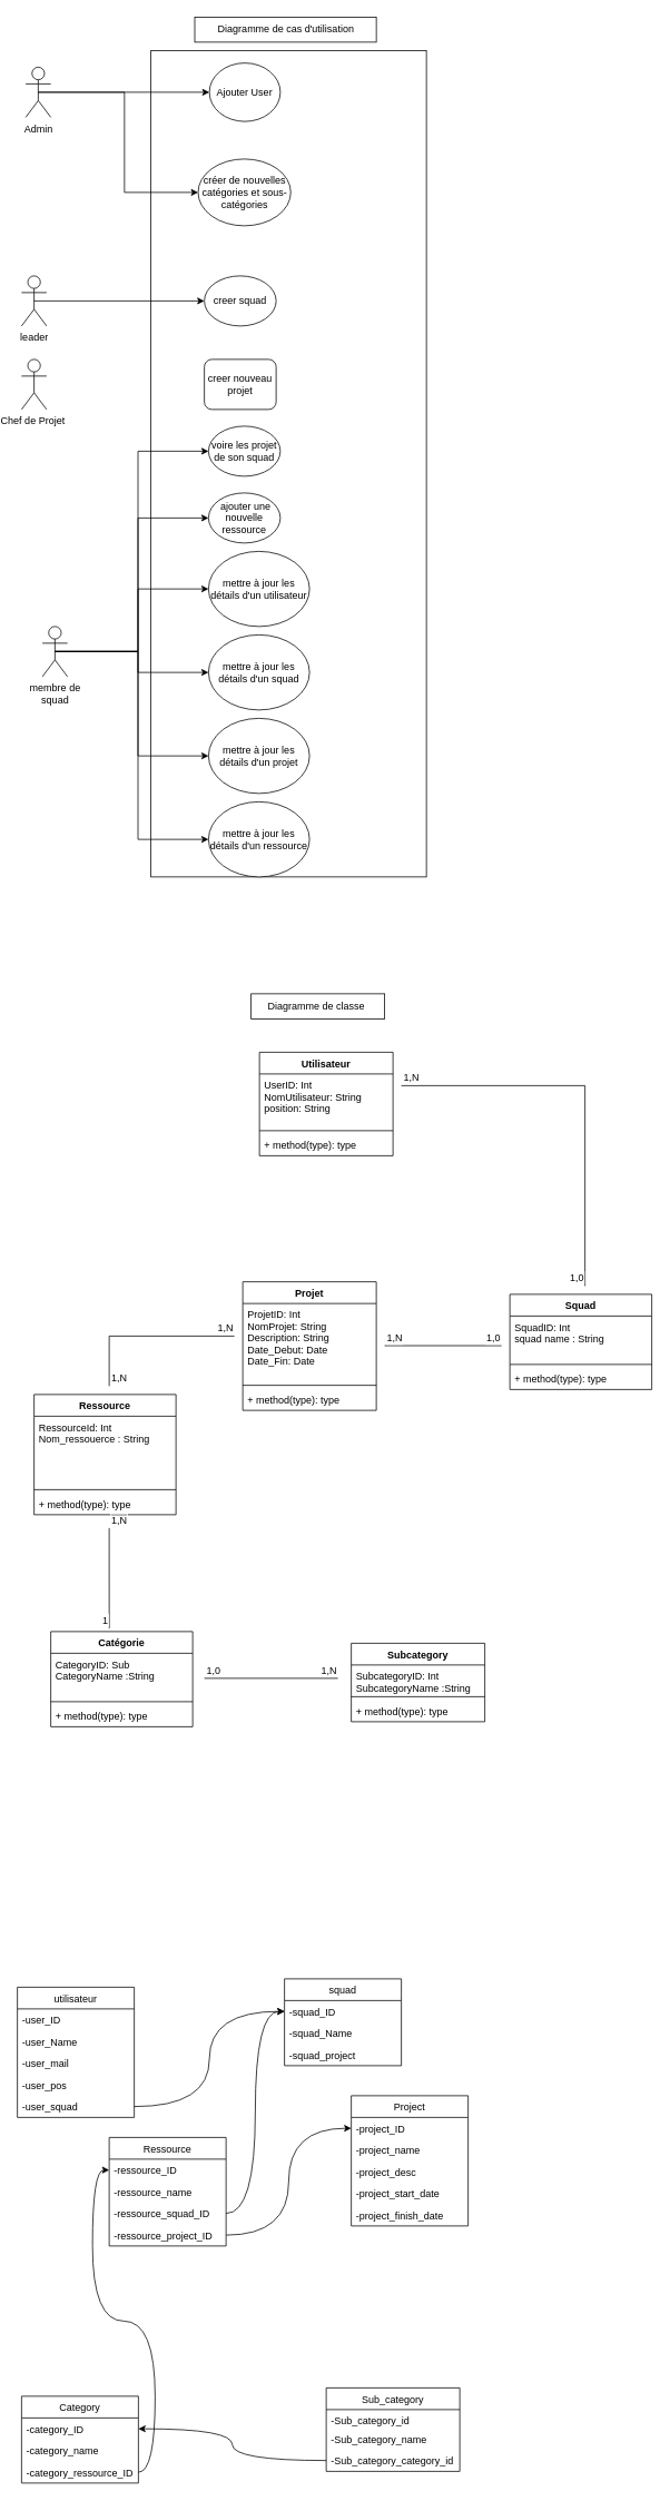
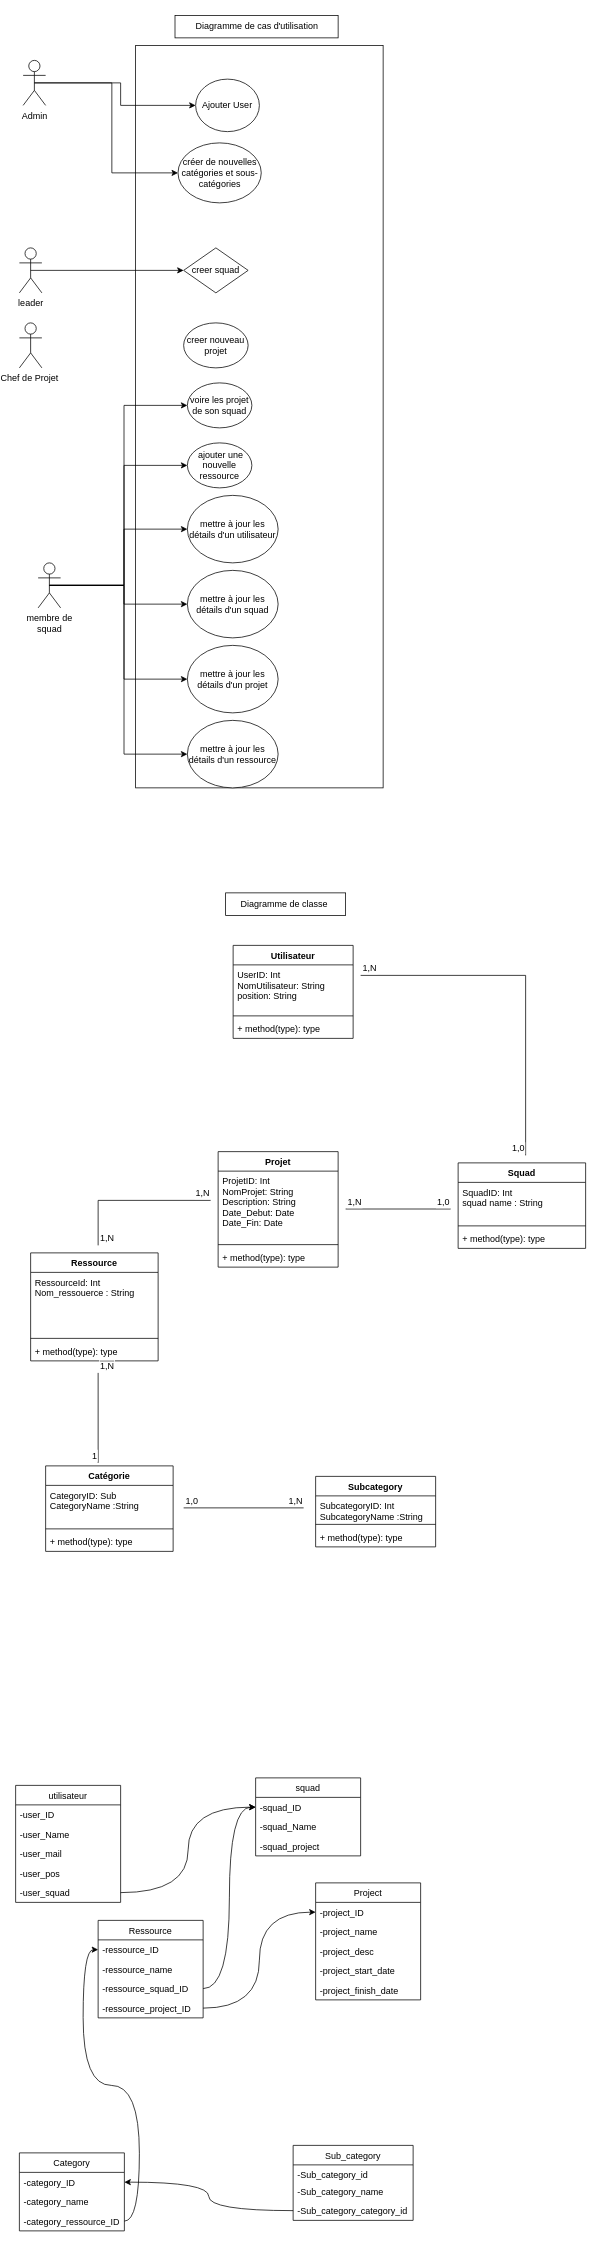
- <mxCell id="6" value="Ajouter User" style="ellipse;whiteSpace=wrap;html=1;fillColor=default;gradientColor=none;" parent="1" vertex="1"><mxGeometry x="250" y="75" width="85" height="70" as="geometry" /></mxCell>
+ <mxCell id="6" value="Ajouter User" style="ellipse;whiteSpace=wrap;html=1;fillColor=default;gradientColor=none;" parent="1" vertex="1"><mxGeometry x="260" y="105" width="85" height="70" as="geometry" /></mxCell>
- <mxCell id="7" value="creer squad" style="ellipse;whiteSpace=wrap;html=1;fillColor=default;gradientColor=none;" parent="1" vertex="1"><mxGeometry x="244" y="330" width="86" height="60" as="geometry" /></mxCell>
+ <mxCell id="7" value="creer squad" style="rhombus;whiteSpace=wrap;html=1;fillColor=default;gradientColor=none;" parent="1" vertex="1"><mxGeometry x="244" y="330" width="86" height="60" as="geometry" /></mxCell>
- <mxCell id="10" value="creer nouveau projet" style="whiteSpace=wrap;html=1;fillColor=default;gradientColor=none;rounded=1;" parent="1" vertex="1"><mxGeometry x="244" y="430" width="86" height="60" as="geometry" /></mxCell>
+ <mxCell id="10" value="creer nouveau projet" style="ellipse;whiteSpace=wrap;html=1;fillColor=default;gradientColor=none;" parent="1" vertex="1"><mxGeometry x="244" y="430" width="86" height="60" as="geometry" /></mxCell>
